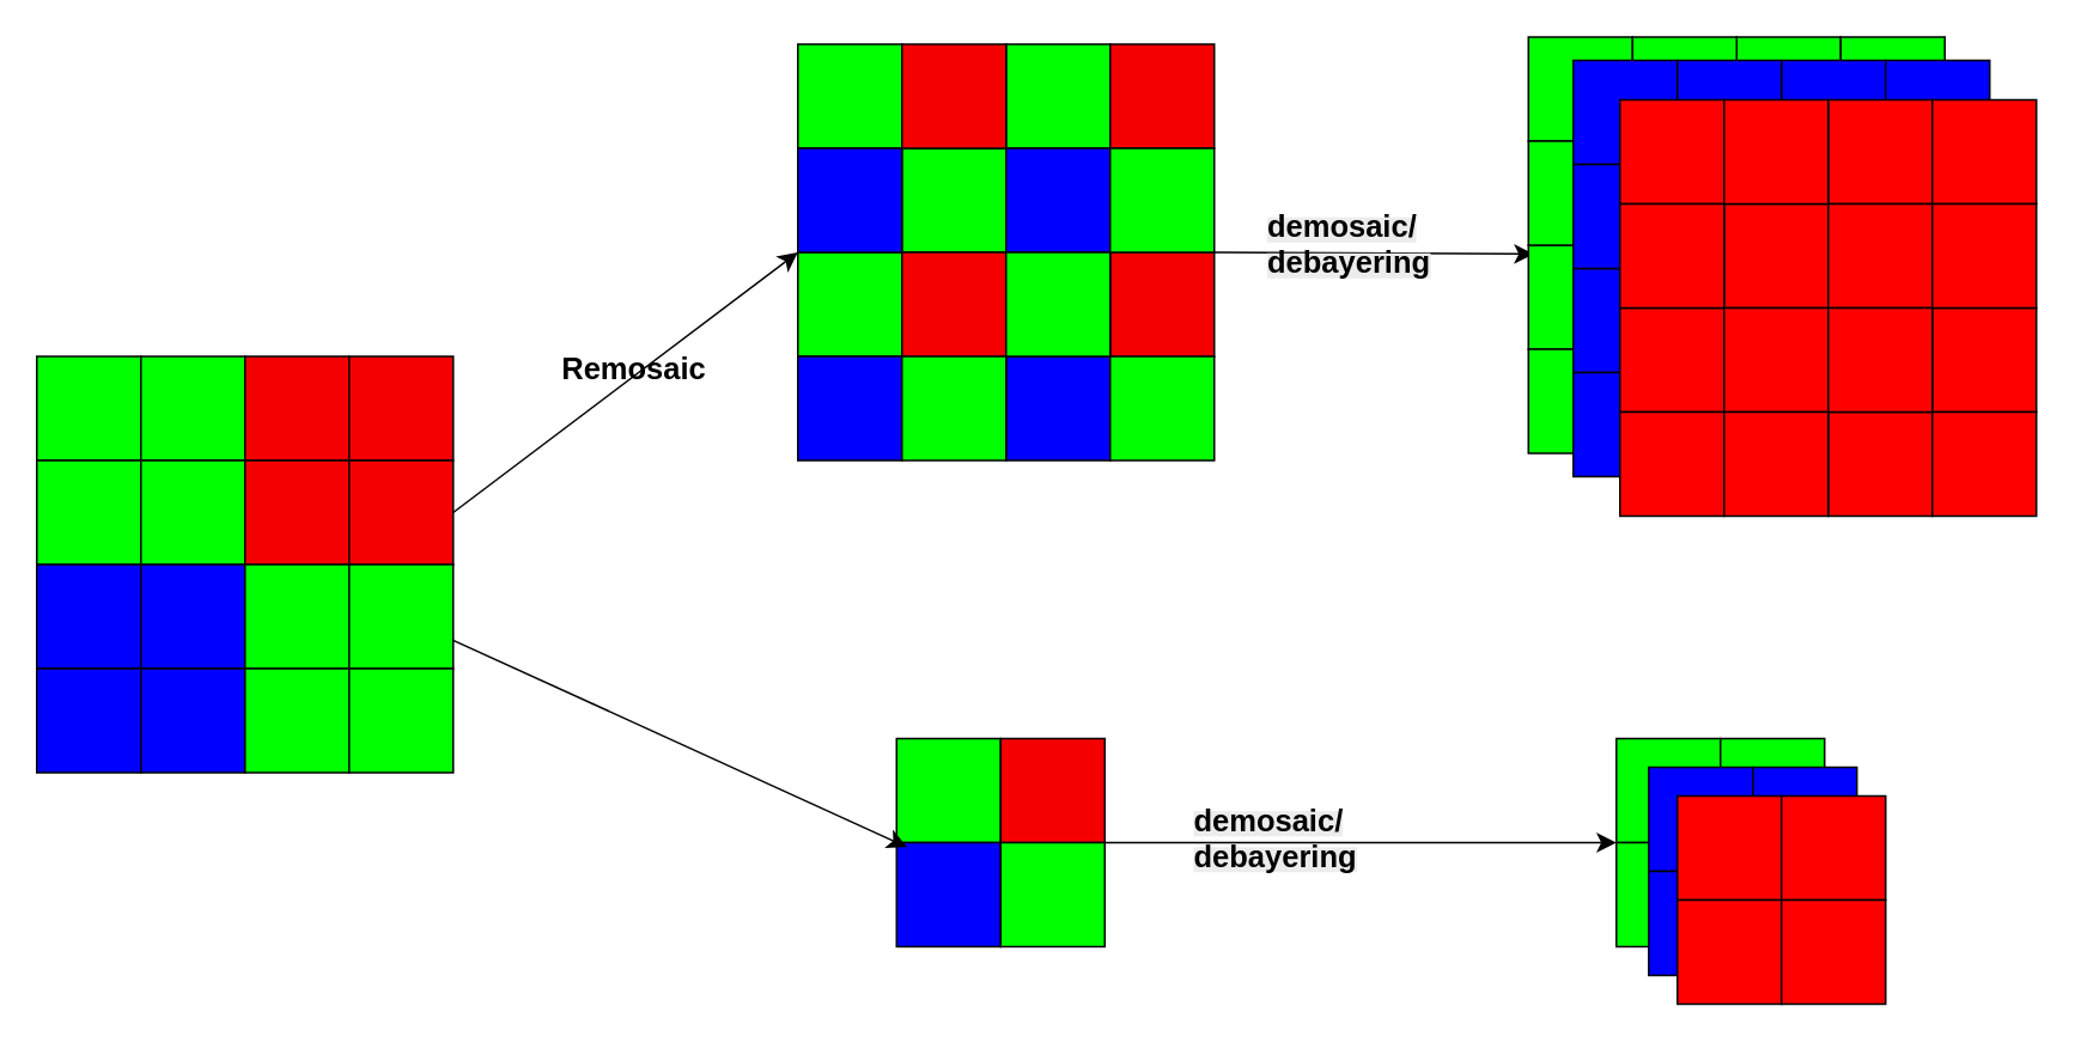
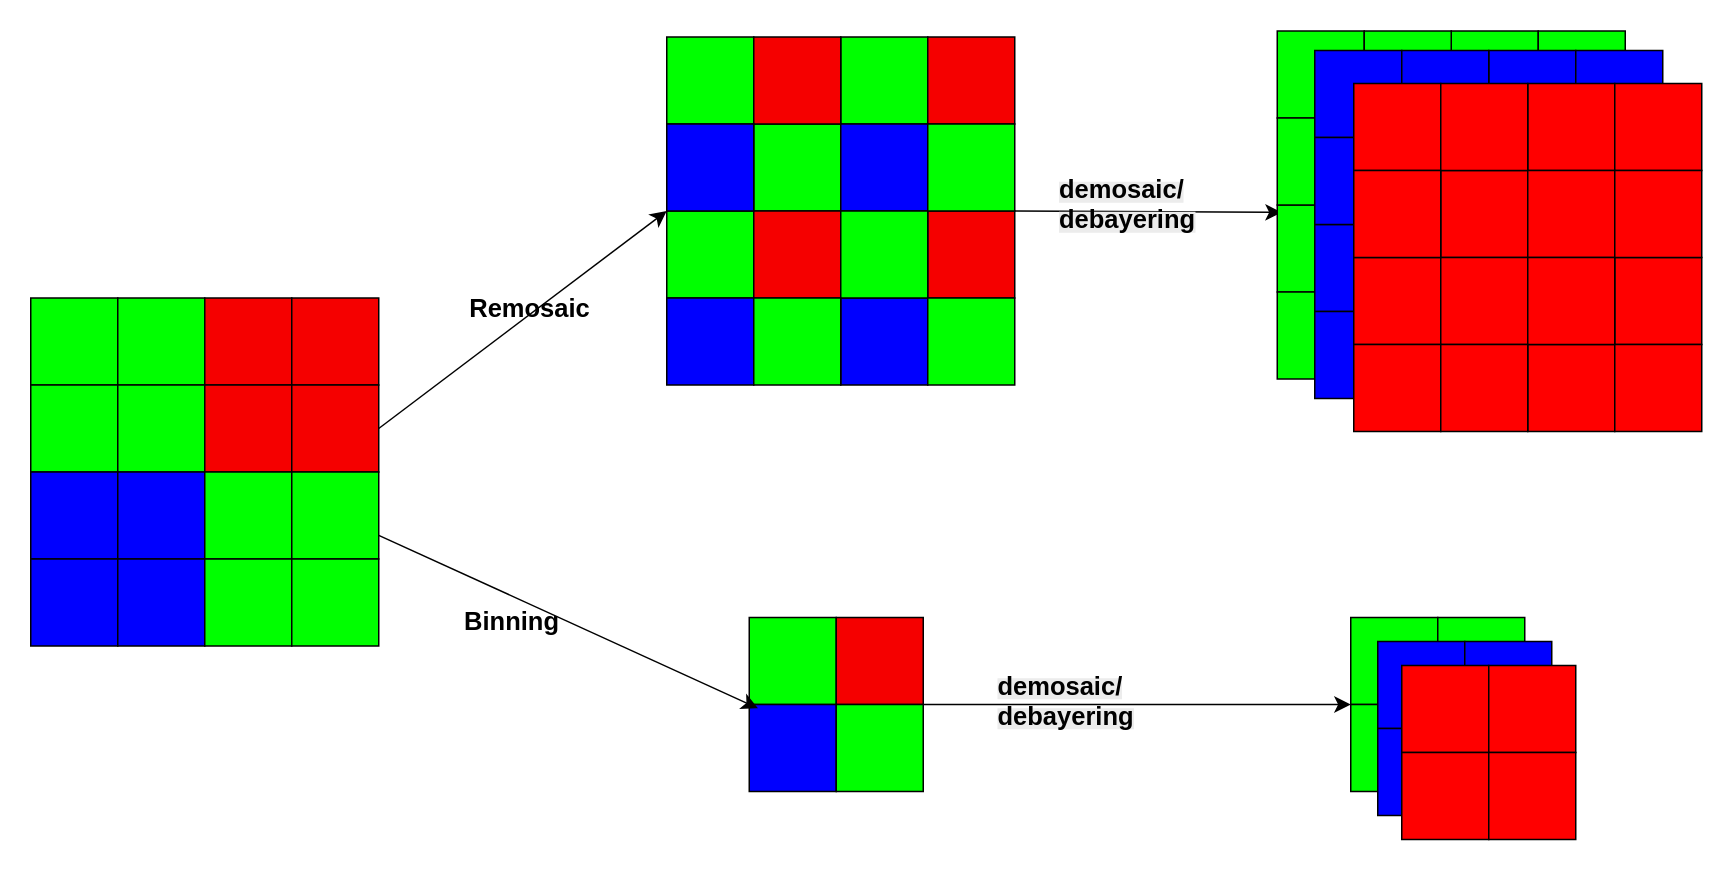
+ <mxCell id="43" value="&lt;span style=&quot;font-size: 17px;&quot;&gt;&lt;b&gt;Binning&lt;/b&gt;&lt;/span&gt;" style="text;html=1;whiteSpace=wrap;strokeColor=none;fillColor=none;align=center;verticalAlign=middle;rounded=0;" vertex="1" parent="1"><mxGeometry x="311" y="405" width="60" height="20" as="geometry" /></mxCell>
